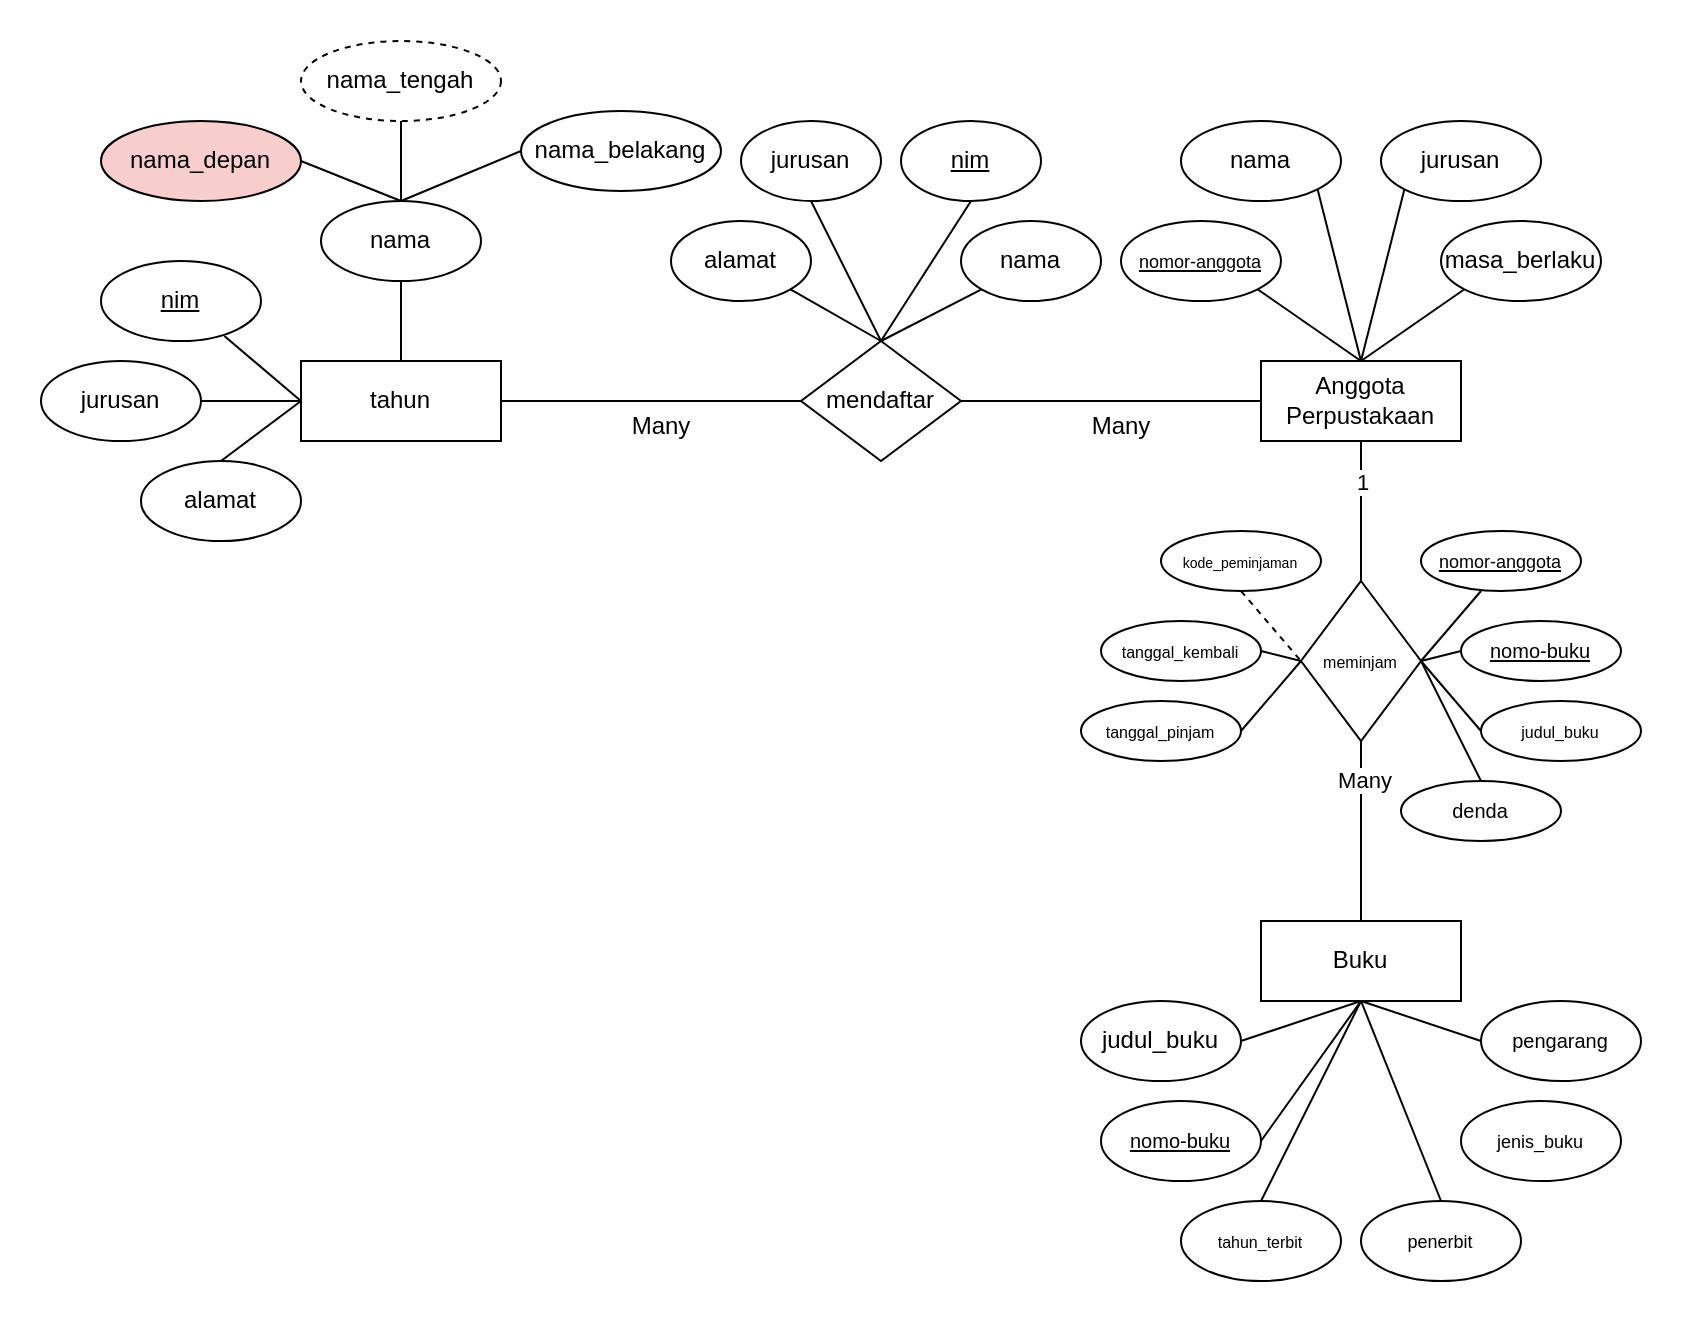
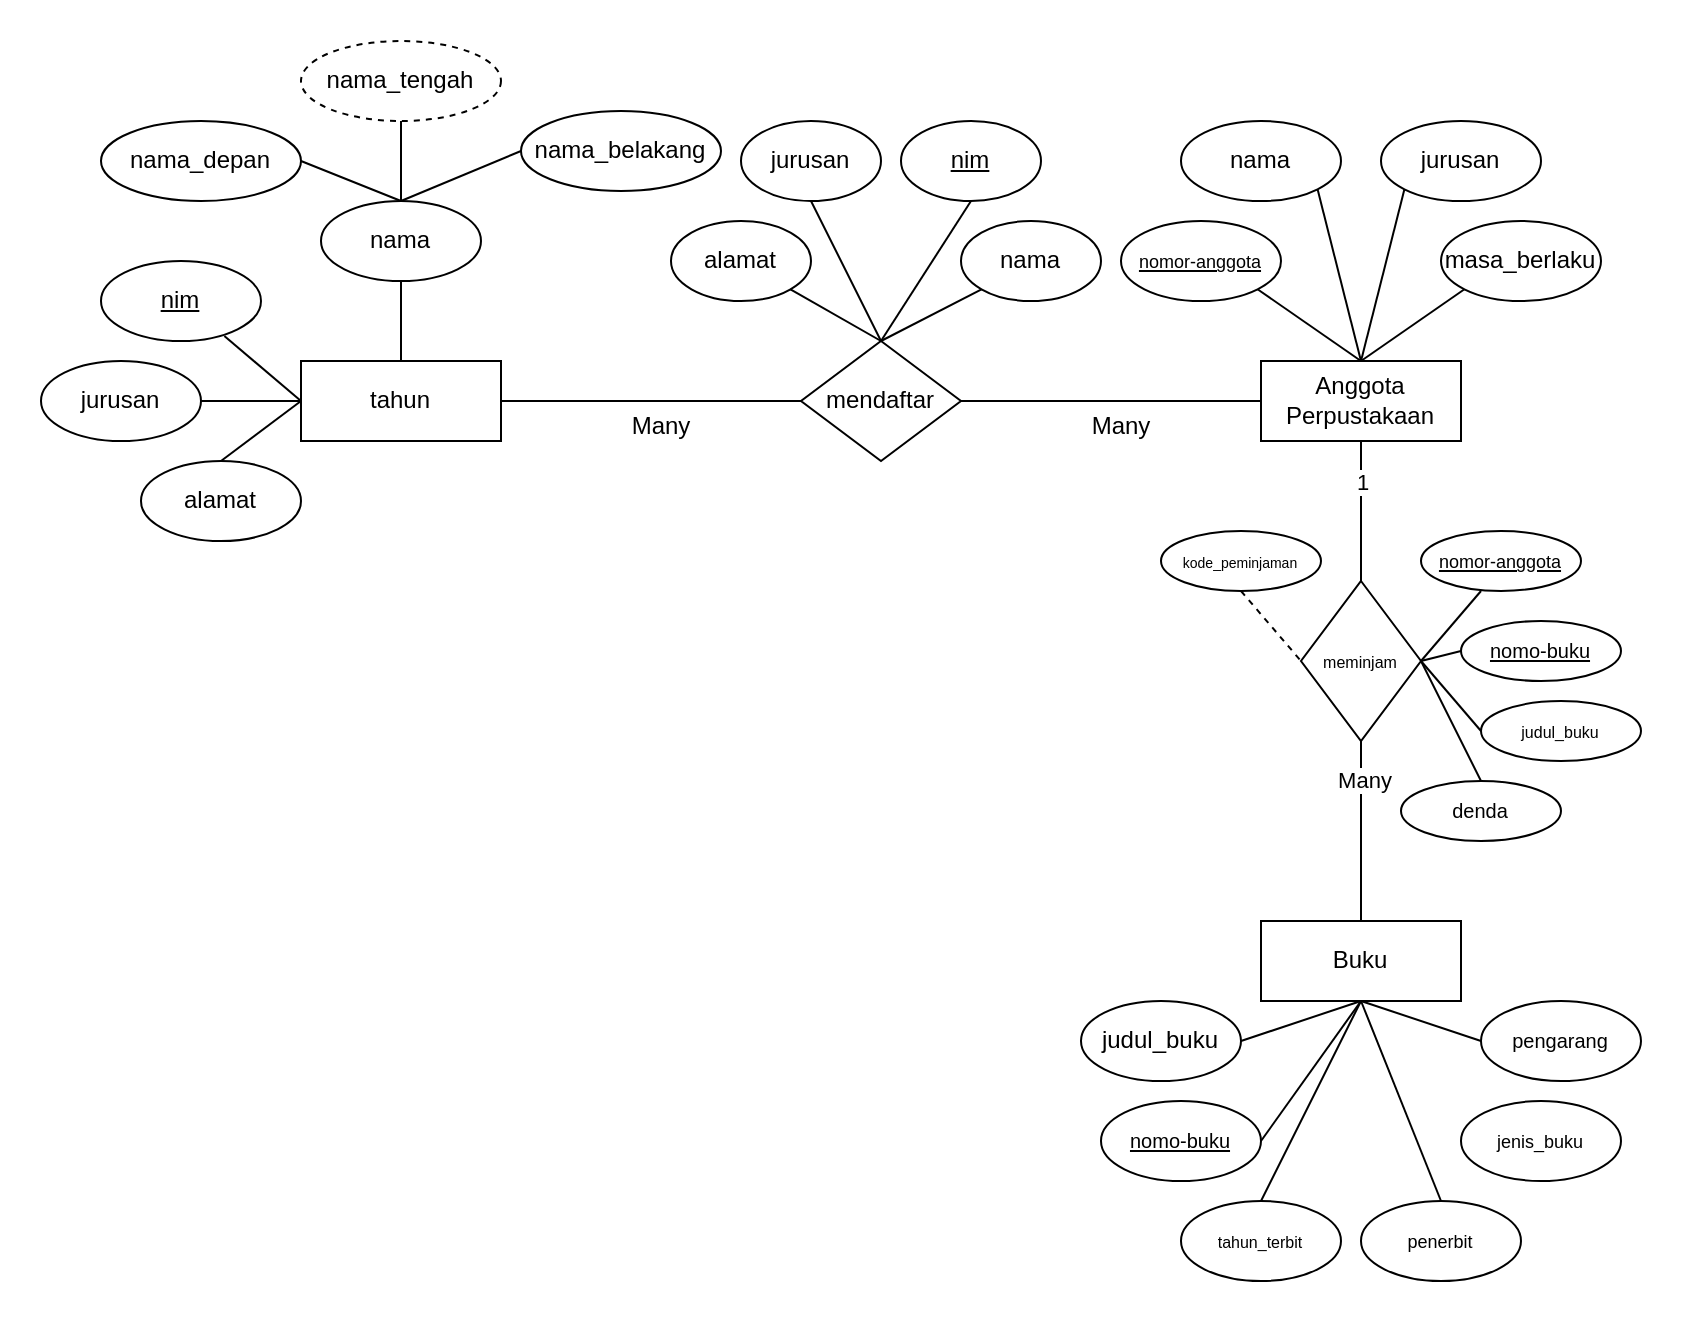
- <mxCell id="2" value="nama_depan" style="ellipse;whiteSpace=wrap;html=1;align=center;fillColor=#f8cecc;" vertex="1" parent="1"><mxGeometry x="50" y="60" width="100" height="40" as="geometry" /></mxCell>
+ <mxCell id="2" value="nama_depan" style="ellipse;whiteSpace=wrap;html=1;align=center;" vertex="1" parent="1"><mxGeometry x="50" y="60" width="100" height="40" as="geometry" /></mxCell>
- <mxCell id="38" value="&lt;font style=&quot;font-size: 8px;&quot;&gt;tanggal_kembali&lt;/font&gt;" style="ellipse;whiteSpace=wrap;html=1;align=center;" vertex="1" parent="1"><mxGeometry x="550" y="310" width="80" height="30" as="geometry" /></mxCell>
- <mxCell id="43" value="" style="endArrow=none;html=1;rounded=0;entryX=0;entryY=0.5;entryDx=0;entryDy=0;exitX=1;exitY=0.5;exitDx=0;exitDy=0;" edge="1" parent="1" source="38" target="35"><mxGeometry relative="1" as="geometry"><mxPoint x="630" y="240" as="sourcePoint" /><mxPoint x="790" y="240" as="targetPoint" /></mxGeometry></mxCell>
- <mxCell id="46" value="" style="endArrow=none;html=1;rounded=0;entryX=0;entryY=0.5;entryDx=0;entryDy=0;exitX=1;exitY=0.5;exitDx=0;exitDy=0;" edge="1" parent="1" source="39" target="35"><mxGeometry relative="1" as="geometry"><mxPoint x="600" y="350" as="sourcePoint" /><mxPoint x="760" y="350" as="targetPoint" /></mxGeometry></mxCell>
- <mxCell id="39" value="&lt;font style=&quot;font-size: 8px;&quot;&gt;tanggal_pinjam&lt;/font&gt;" style="ellipse;whiteSpace=wrap;html=1;align=center;" vertex="1" parent="1"><mxGeometry x="540" y="350" width="80" height="30" as="geometry" /></mxCell>
